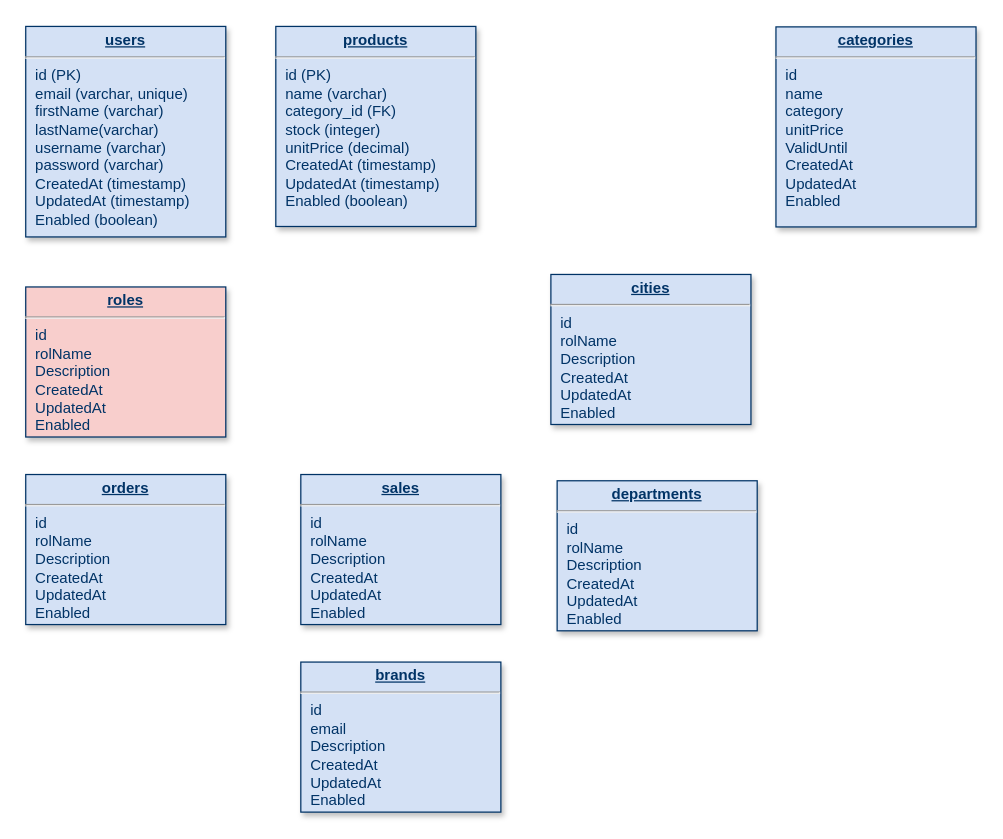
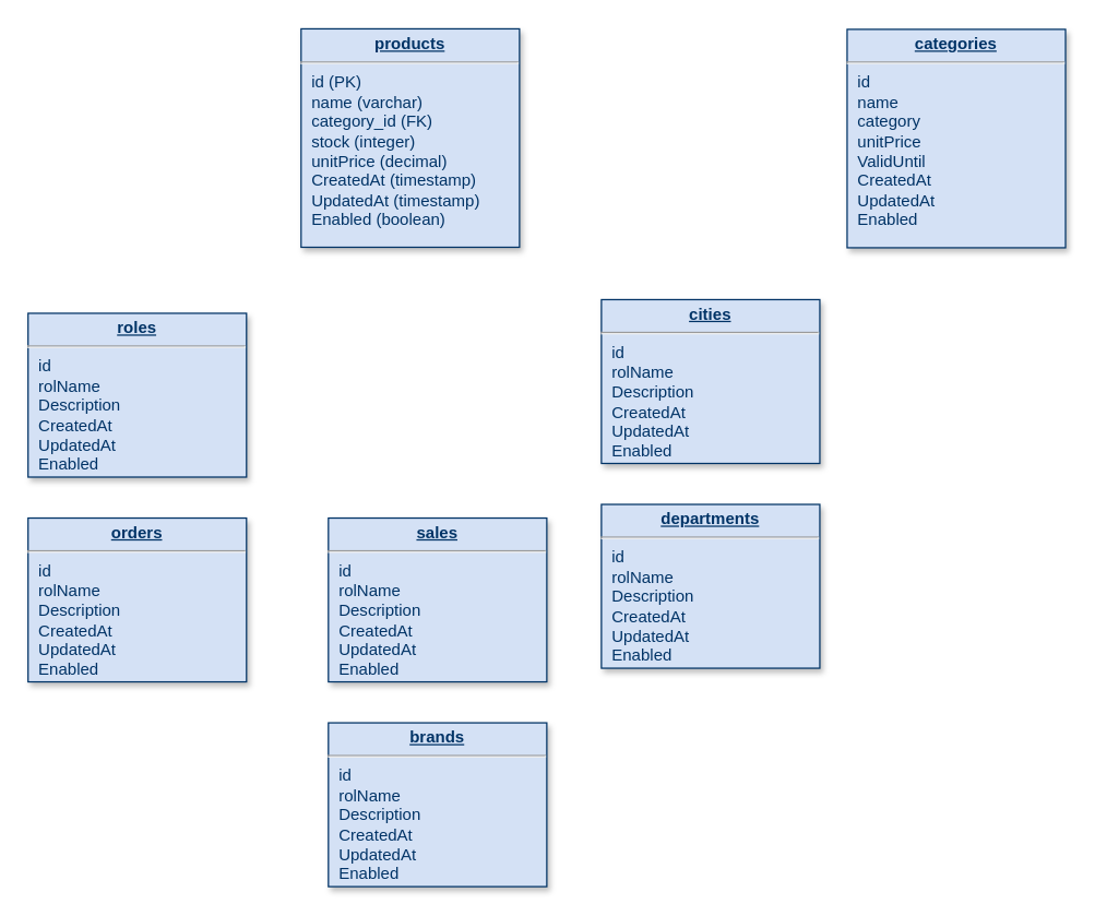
- <mxCell id="4" value="&lt;p style=&quot;margin: 0px ; margin-top: 4px ; text-align: center ; text-decoration: underline&quot;&gt;&lt;b&gt;users&lt;/b&gt;&lt;/p&gt;&lt;hr&gt;&lt;p style=&quot;margin: 0px ; margin-left: 8px&quot;&gt;id (PK)&lt;/p&gt;&lt;p style=&quot;margin: 0px ; margin-left: 8px&quot;&gt;email (varchar, unique)&lt;/p&gt;&lt;p style=&quot;margin: 0px ; margin-left: 8px&quot;&gt;firstName (varchar)&lt;/p&gt;&lt;p style=&quot;margin: 0px ; margin-left: 8px&quot;&gt;lastName(varchar)&lt;/p&gt;&lt;p style=&quot;margin: 0px ; margin-left: 8px&quot;&gt;username (varchar)&lt;/p&gt;&lt;p style=&quot;margin: 0px ; margin-left: 8px&quot;&gt;password (varchar)&lt;/p&gt;&lt;p style=&quot;margin: 0px ; margin-left: 8px&quot;&gt;CreatedAt (timestamp)&lt;/p&gt;&lt;p style=&quot;margin: 0px ; margin-left: 8px&quot;&gt;UpdatedAt (timestamp)&lt;/p&gt;&lt;p style=&quot;margin: 0px ; margin-left: 8px&quot;&gt;Enabled (boolean)&lt;/p&gt;" style="verticalAlign=top;align=left;overflow=fill;fontSize=12;fontFamily=Helvetica;html=1;strokeColor=#003366;shadow=1;fillColor=#D4E1F5;fontColor=#003366" parent="1" vertex="1"><mxGeometry x="20" y="20.64" width="160" height="168.36" as="geometry" /></mxCell>
- <mxCell id="2" value="&lt;p style=&quot;margin: 0px ; margin-top: 4px ; text-align: center ; text-decoration: underline&quot;&gt;&lt;strong&gt;roles&lt;/strong&gt;&lt;/p&gt;&lt;hr&gt;&lt;p style=&quot;margin: 0px ; margin-left: 8px&quot;&gt;id&lt;br&gt;rolName&lt;/p&gt;&lt;p style=&quot;margin: 0px ; margin-left: 8px&quot;&gt;Description&lt;/p&gt;&lt;p style=&quot;margin: 0px ; margin-left: 8px&quot;&gt;CreatedAt&lt;/p&gt;&lt;p style=&quot;margin: 0px ; margin-left: 8px&quot;&gt;UpdatedAt&lt;/p&gt;&lt;p style=&quot;margin: 0px ; margin-left: 8px&quot;&gt;Enabled&lt;/p&gt;" style="verticalAlign=top;align=left;overflow=fill;fontSize=12;fontFamily=Helvetica;html=1;strokeColor=#003366;shadow=1;fillColor=#f8cecc;fontColor=#003366;" parent="1" vertex="1"><mxGeometry x="20" y="229" width="160" height="120" as="geometry" /></mxCell>
+ <mxCell id="2" value="&lt;p style=&quot;margin: 0px ; margin-top: 4px ; text-align: center ; text-decoration: underline&quot;&gt;&lt;strong&gt;roles&lt;/strong&gt;&lt;/p&gt;&lt;hr&gt;&lt;p style=&quot;margin: 0px ; margin-left: 8px&quot;&gt;id&lt;br&gt;rolName&lt;/p&gt;&lt;p style=&quot;margin: 0px ; margin-left: 8px&quot;&gt;Description&lt;/p&gt;&lt;p style=&quot;margin: 0px ; margin-left: 8px&quot;&gt;CreatedAt&lt;/p&gt;&lt;p style=&quot;margin: 0px ; margin-left: 8px&quot;&gt;UpdatedAt&lt;/p&gt;&lt;p style=&quot;margin: 0px ; margin-left: 8px&quot;&gt;Enabled&lt;/p&gt;" style="verticalAlign=top;align=left;overflow=fill;fontSize=12;fontFamily=Helvetica;html=1;strokeColor=#003366;shadow=1;fillColor=#D4E1F5;fontColor=#003366" parent="1" vertex="1"><mxGeometry x="20" y="229" width="160" height="120" as="geometry" /></mxCell>
- <mxCell id="7" value="&lt;p style=&quot;margin: 0px ; margin-top: 4px ; text-align: center ; text-decoration: underline&quot;&gt;&lt;b&gt;departments&lt;/b&gt;&lt;/p&gt;&lt;hr&gt;&lt;p style=&quot;margin: 0px ; margin-left: 8px&quot;&gt;id&lt;br&gt;rolName&lt;/p&gt;&lt;p style=&quot;margin: 0px ; margin-left: 8px&quot;&gt;Description&lt;/p&gt;&lt;p style=&quot;margin: 0px ; margin-left: 8px&quot;&gt;CreatedAt&lt;/p&gt;&lt;p style=&quot;margin: 0px ; margin-left: 8px&quot;&gt;UpdatedAt&lt;/p&gt;&lt;p style=&quot;margin: 0px ; margin-left: 8px&quot;&gt;Enabled&lt;/p&gt;" style="verticalAlign=top;align=left;overflow=fill;fontSize=12;fontFamily=Helvetica;html=1;strokeColor=#003366;shadow=1;fillColor=#D4E1F5;fontColor=#003366" vertex="1" parent="1"><mxGeometry x="445" y="384" width="160" height="120" as="geometry" /></mxCell>
+ <mxCell id="7" value="&lt;p style=&quot;margin: 0px ; margin-top: 4px ; text-align: center ; text-decoration: underline&quot;&gt;&lt;b&gt;departments&lt;/b&gt;&lt;/p&gt;&lt;hr&gt;&lt;p style=&quot;margin: 0px ; margin-left: 8px&quot;&gt;id&lt;br&gt;rolName&lt;/p&gt;&lt;p style=&quot;margin: 0px ; margin-left: 8px&quot;&gt;Description&lt;/p&gt;&lt;p style=&quot;margin: 0px ; margin-left: 8px&quot;&gt;CreatedAt&lt;/p&gt;&lt;p style=&quot;margin: 0px ; margin-left: 8px&quot;&gt;UpdatedAt&lt;/p&gt;&lt;p style=&quot;margin: 0px ; margin-left: 8px&quot;&gt;Enabled&lt;/p&gt;" style="verticalAlign=top;align=left;overflow=fill;fontSize=12;fontFamily=Helvetica;html=1;strokeColor=#003366;shadow=1;fillColor=#D4E1F5;fontColor=#003366" vertex="1" parent="1"><mxGeometry x="440" y="369" width="160" height="120" as="geometry" /></mxCell>
- <mxCell id="10" value="&lt;p style=&quot;margin: 0px ; margin-top: 4px ; text-align: center ; text-decoration: underline&quot;&gt;&lt;b&gt;brands&lt;/b&gt;&lt;/p&gt;&lt;hr&gt;&lt;p style=&quot;margin: 0px ; margin-left: 8px&quot;&gt;id&lt;br&gt;email&lt;/p&gt;&lt;p style=&quot;margin: 0px ; margin-left: 8px&quot;&gt;Description&lt;/p&gt;&lt;p style=&quot;margin: 0px ; margin-left: 8px&quot;&gt;CreatedAt&lt;/p&gt;&lt;p style=&quot;margin: 0px ; margin-left: 8px&quot;&gt;UpdatedAt&lt;/p&gt;&lt;p style=&quot;margin: 0px ; margin-left: 8px&quot;&gt;Enabled&lt;/p&gt;" style="verticalAlign=top;align=left;overflow=fill;fontSize=12;fontFamily=Helvetica;html=1;strokeColor=#003366;shadow=1;fillColor=#D4E1F5;fontColor=#003366" vertex="1" parent="1"><mxGeometry x="240" y="529" width="160" height="120" as="geometry" /></mxCell>
+ <mxCell id="10" value="&lt;p style=&quot;margin: 0px ; margin-top: 4px ; text-align: center ; text-decoration: underline&quot;&gt;&lt;b&gt;brands&lt;/b&gt;&lt;/p&gt;&lt;hr&gt;&lt;p style=&quot;margin: 0px ; margin-left: 8px&quot;&gt;id&lt;br&gt;rolName&lt;/p&gt;&lt;p style=&quot;margin: 0px ; margin-left: 8px&quot;&gt;Description&lt;/p&gt;&lt;p style=&quot;margin: 0px ; margin-left: 8px&quot;&gt;CreatedAt&lt;/p&gt;&lt;p style=&quot;margin: 0px ; margin-left: 8px&quot;&gt;UpdatedAt&lt;/p&gt;&lt;p style=&quot;margin: 0px ; margin-left: 8px&quot;&gt;Enabled&lt;/p&gt;" style="verticalAlign=top;align=left;overflow=fill;fontSize=12;fontFamily=Helvetica;html=1;strokeColor=#003366;shadow=1;fillColor=#D4E1F5;fontColor=#003366" vertex="1" parent="1"><mxGeometry x="240" y="529" width="160" height="120" as="geometry" /></mxCell>
